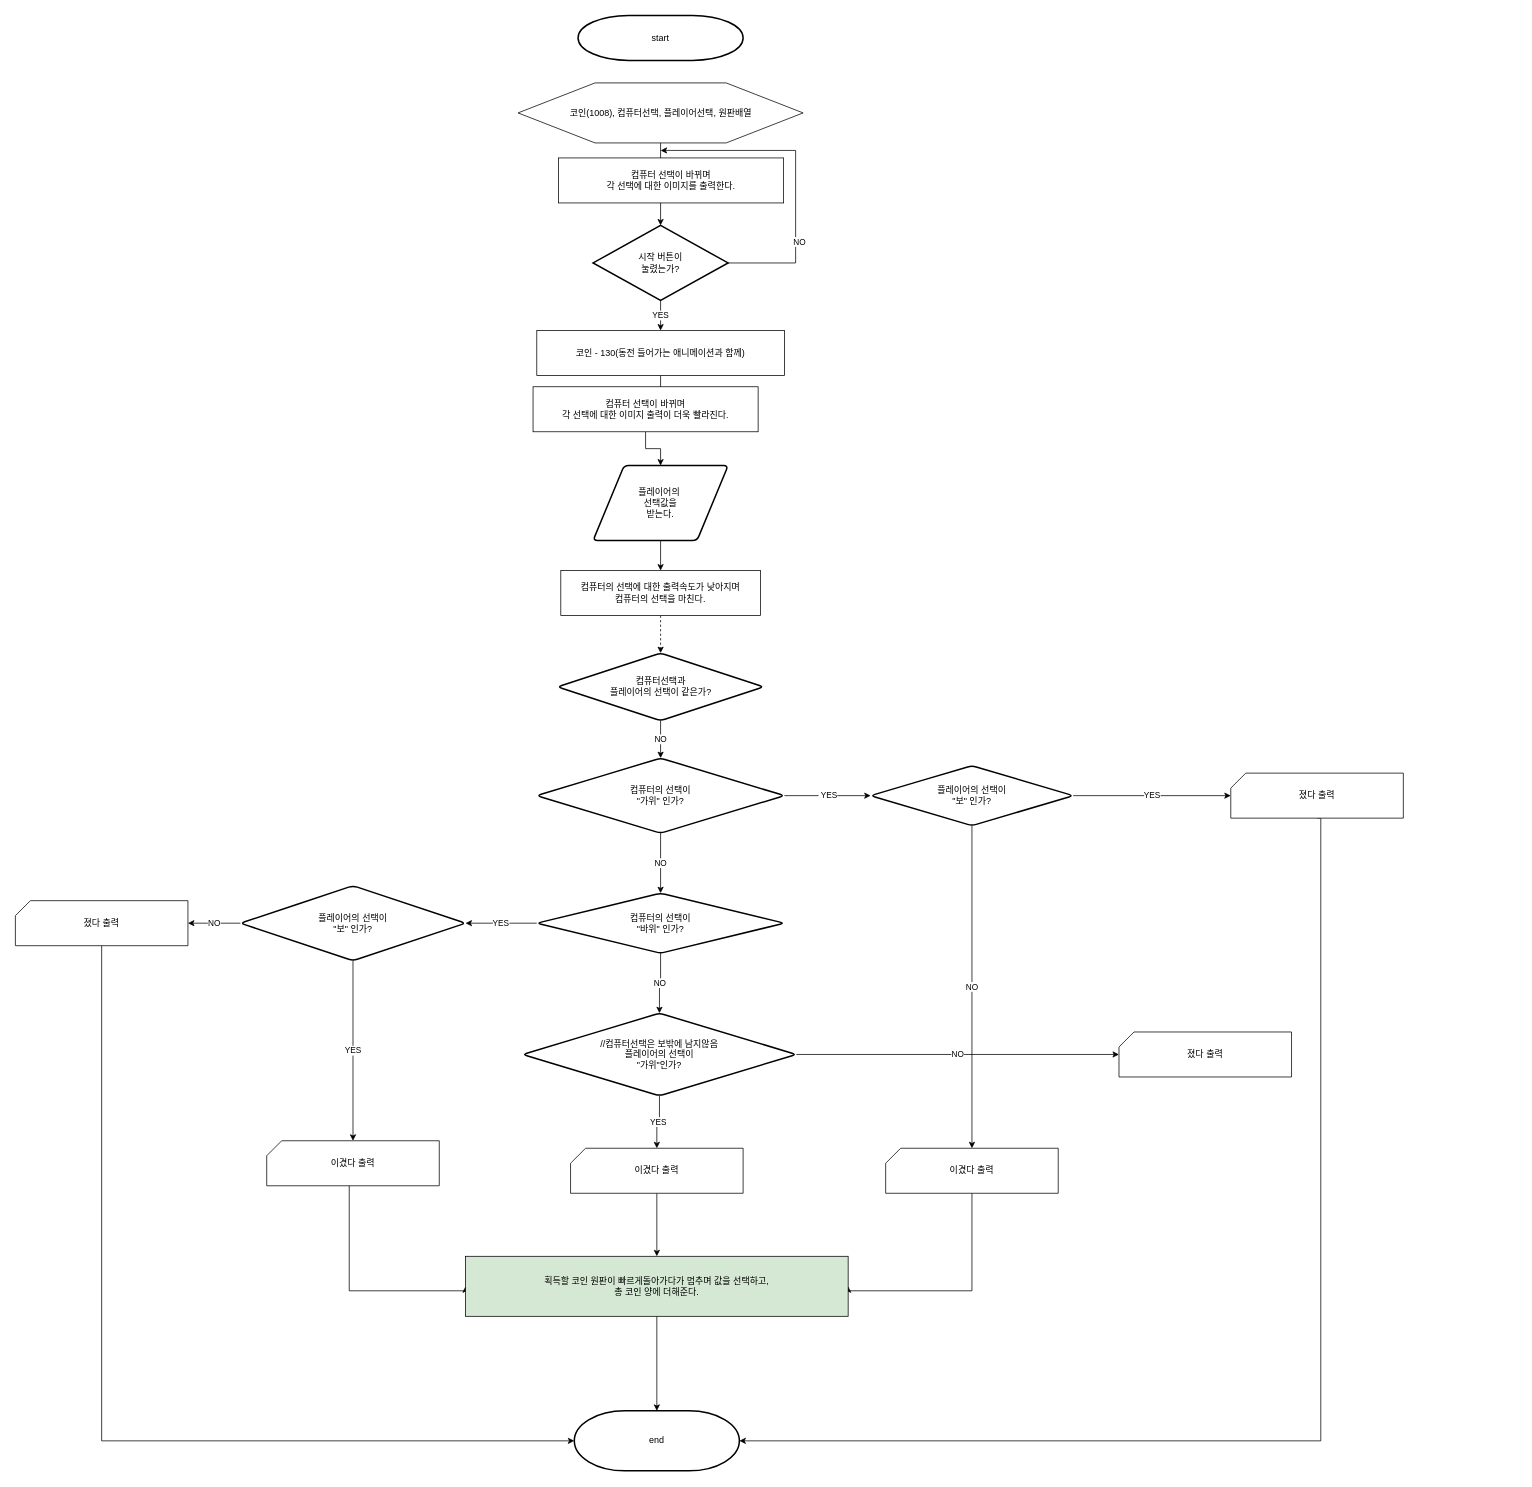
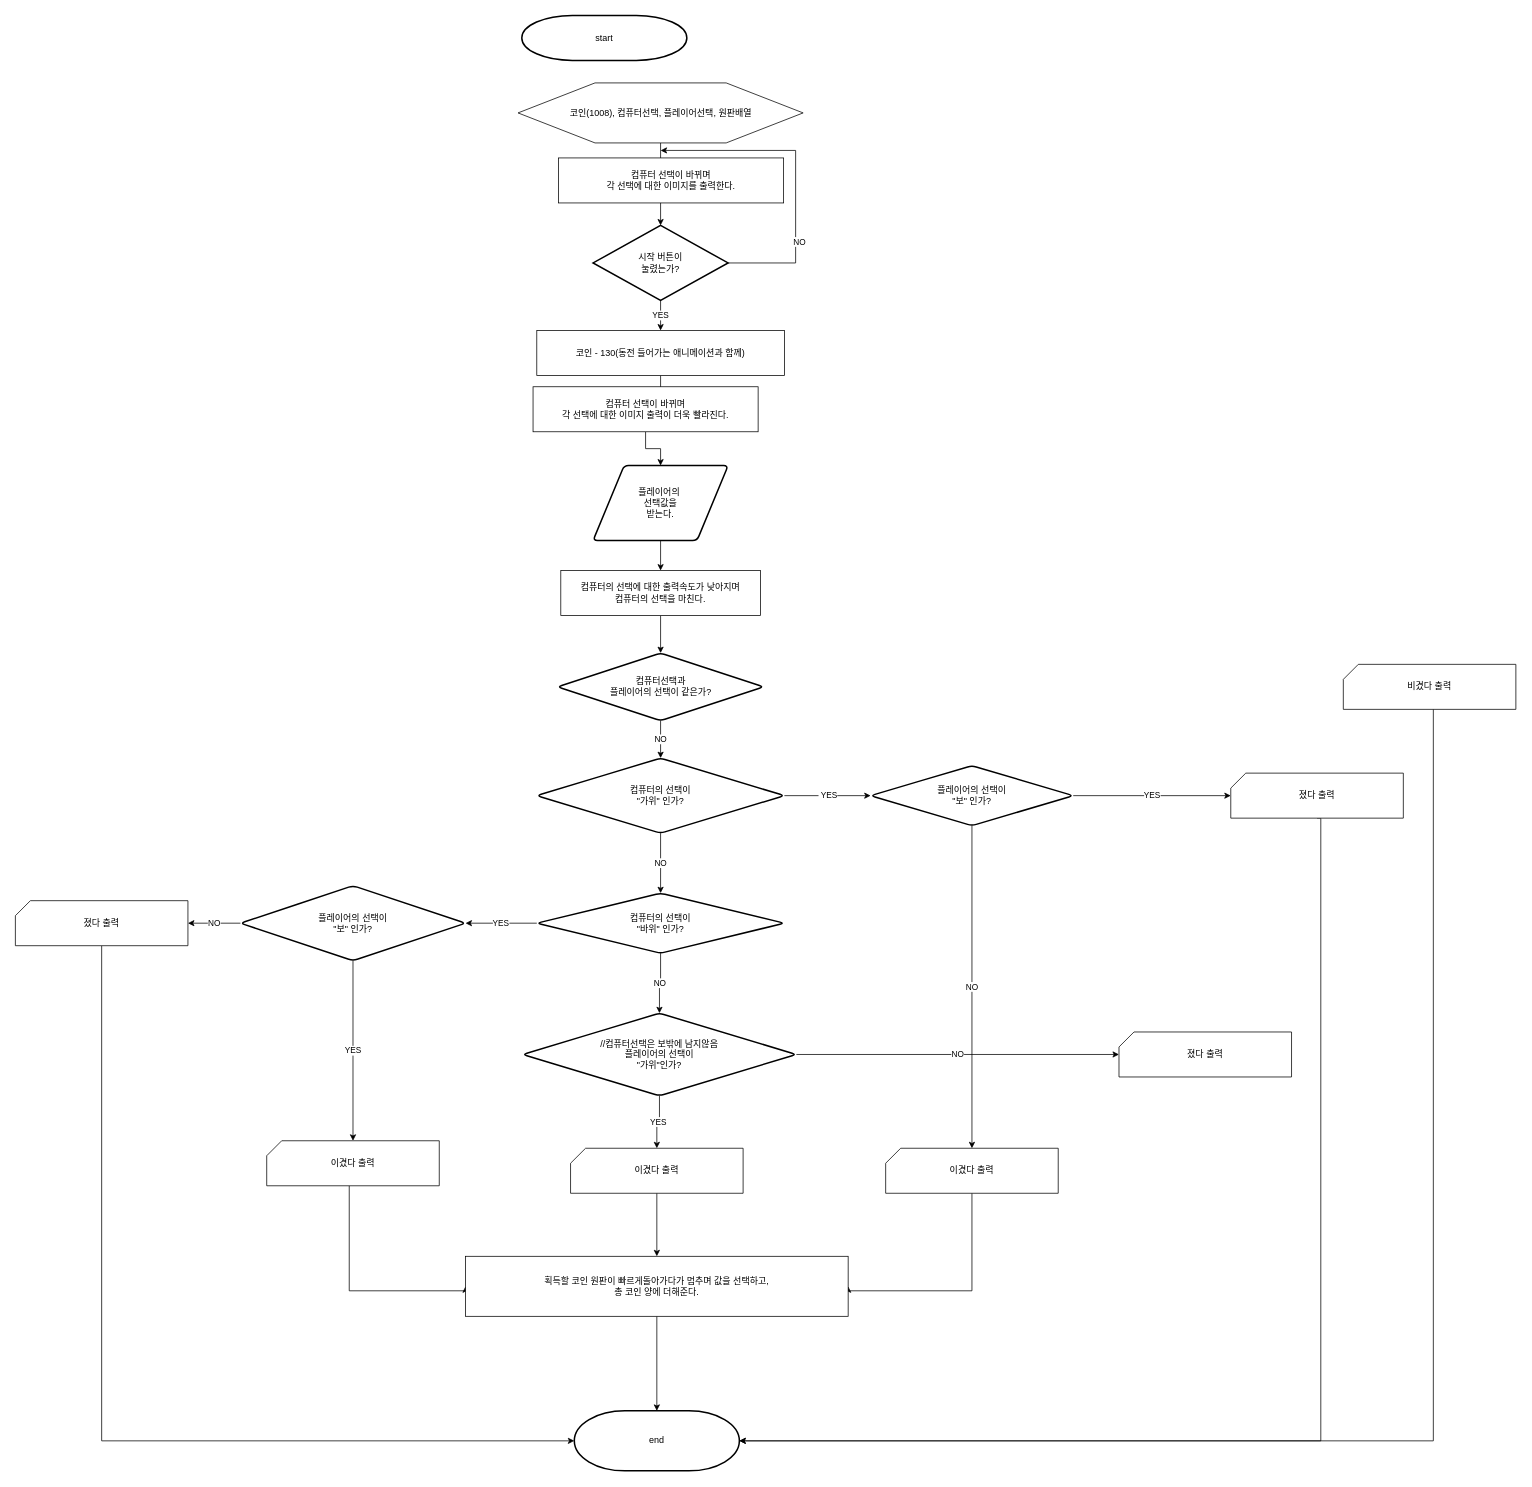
- <mxCell id="2" value="start" style="strokeWidth=2;html=1;shape=mxgraph.flowchart.terminator;whiteSpace=wrap;" vertex="1" parent="1"><mxGeometry x="770" y="20" width="220" height="60" as="geometry" /></mxCell>
+ <mxCell id="2" value="start" style="strokeWidth=2;html=1;shape=mxgraph.flowchart.terminator;whiteSpace=wrap;" vertex="1" parent="1"><mxGeometry x="695" y="20" width="220" height="60" as="geometry" /></mxCell>
- <mxCell id="18" value="" style="edgeStyle=orthogonalEdgeStyle;rounded=0;orthogonalLoop=1;jettySize=auto;html=1;dashed=1;" edge="1" parent="1" source="19" target="17"><mxGeometry relative="1" as="geometry" /></mxCell>
+ <mxCell id="18" value="" style="edgeStyle=orthogonalEdgeStyle;rounded=0;orthogonalLoop=1;jettySize=auto;html=1;" edge="1" parent="1" source="19" target="17"><mxGeometry relative="1" as="geometry" /></mxCell>
+ <mxCell id="37" value="비겼다 출력" style="verticalLabelPosition=middle;verticalAlign=middle;html=1;shape=card;whiteSpace=wrap;size=20;arcSize=12;labelPosition=center;align=center;" vertex="1" parent="1"><mxGeometry x="1790" y="885" width="230" height="60" as="geometry" /></mxCell>
+ <mxCell id="36" style="edgeStyle=orthogonalEdgeStyle;rounded=0;orthogonalLoop=1;jettySize=auto;html=1;entryX=1;entryY=0.5;entryDx=0;entryDy=0;entryPerimeter=0;" edge="1" parent="1" source="37" target="50"><mxGeometry relative="1" as="geometry"><Array as="points"><mxPoint x="1910" y="1920" /></Array></mxGeometry></mxCell>
- <mxCell id="49" value="획득할 코인 원판이 빠르게돌아가다가 멈추며 값을 선택하고,&lt;br&gt;총 코인 양에 더해준다." style="rounded=0;whiteSpace=wrap;html=1;fillColor=#d5e8d4;" vertex="1" parent="1"><mxGeometry x="620" y="1674" width="510" height="80" as="geometry" /></mxCell>
+ <mxCell id="49" value="획득할 코인 원판이 빠르게돌아가다가 멈추며 값을 선택하고,&lt;br&gt;총 코인 양에 더해준다." style="rounded=0;whiteSpace=wrap;html=1;" vertex="1" parent="1"><mxGeometry x="620" y="1674" width="510" height="80" as="geometry" /></mxCell>
